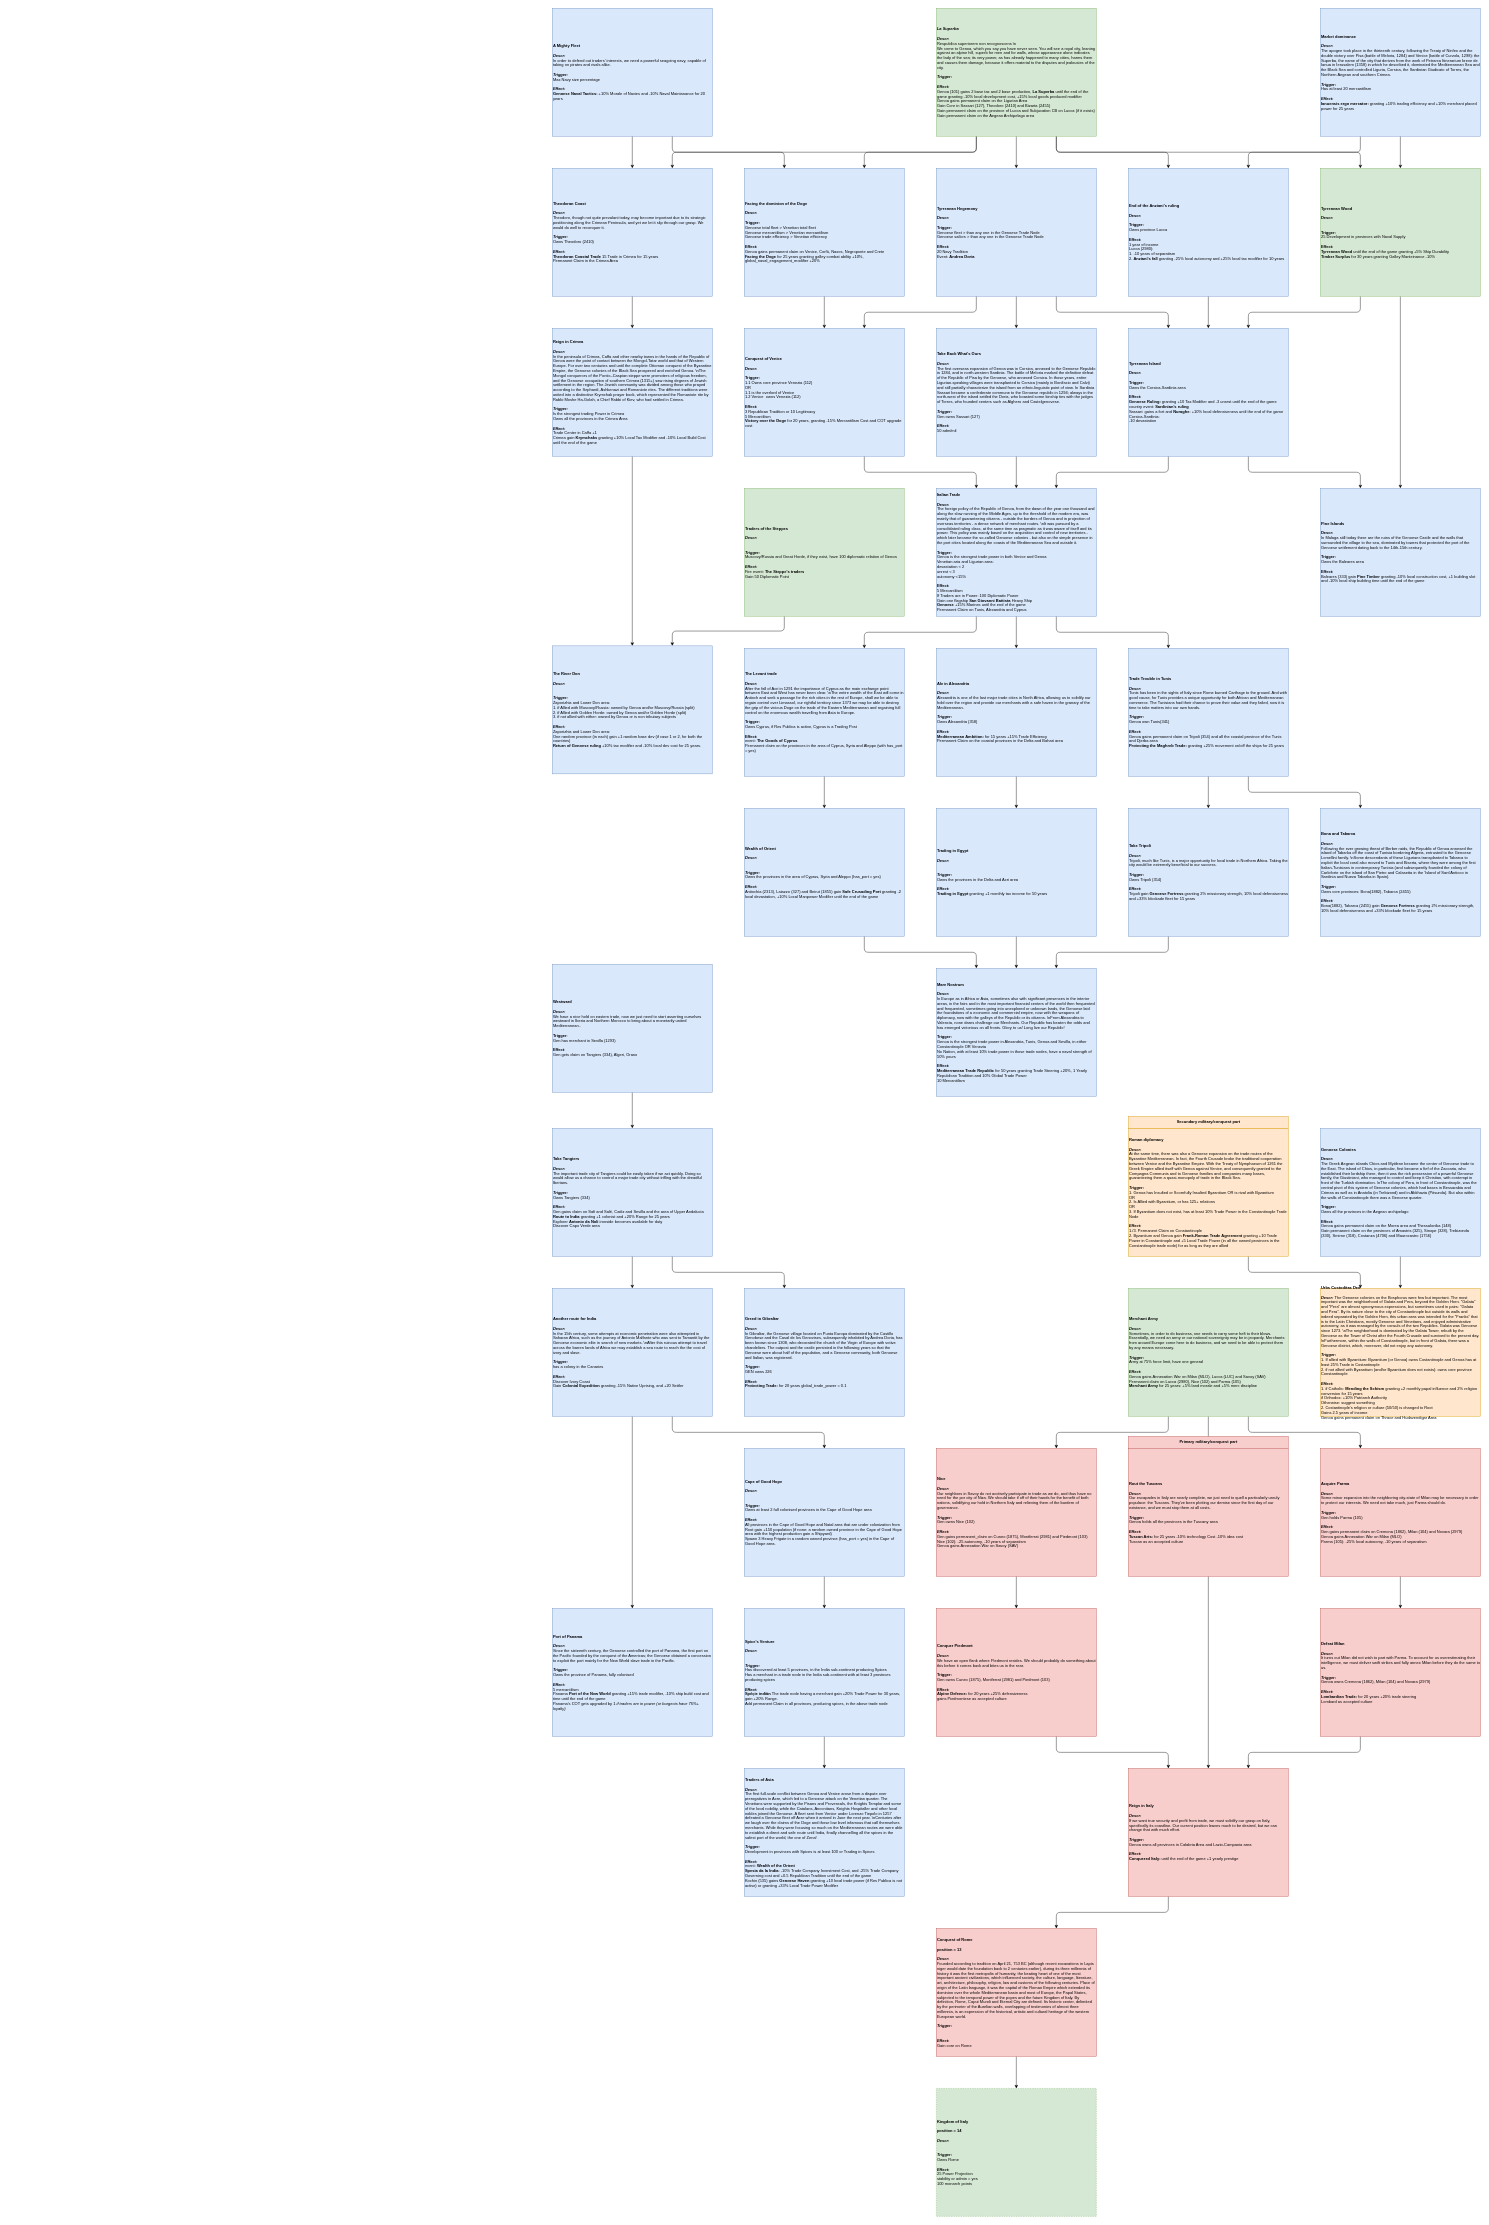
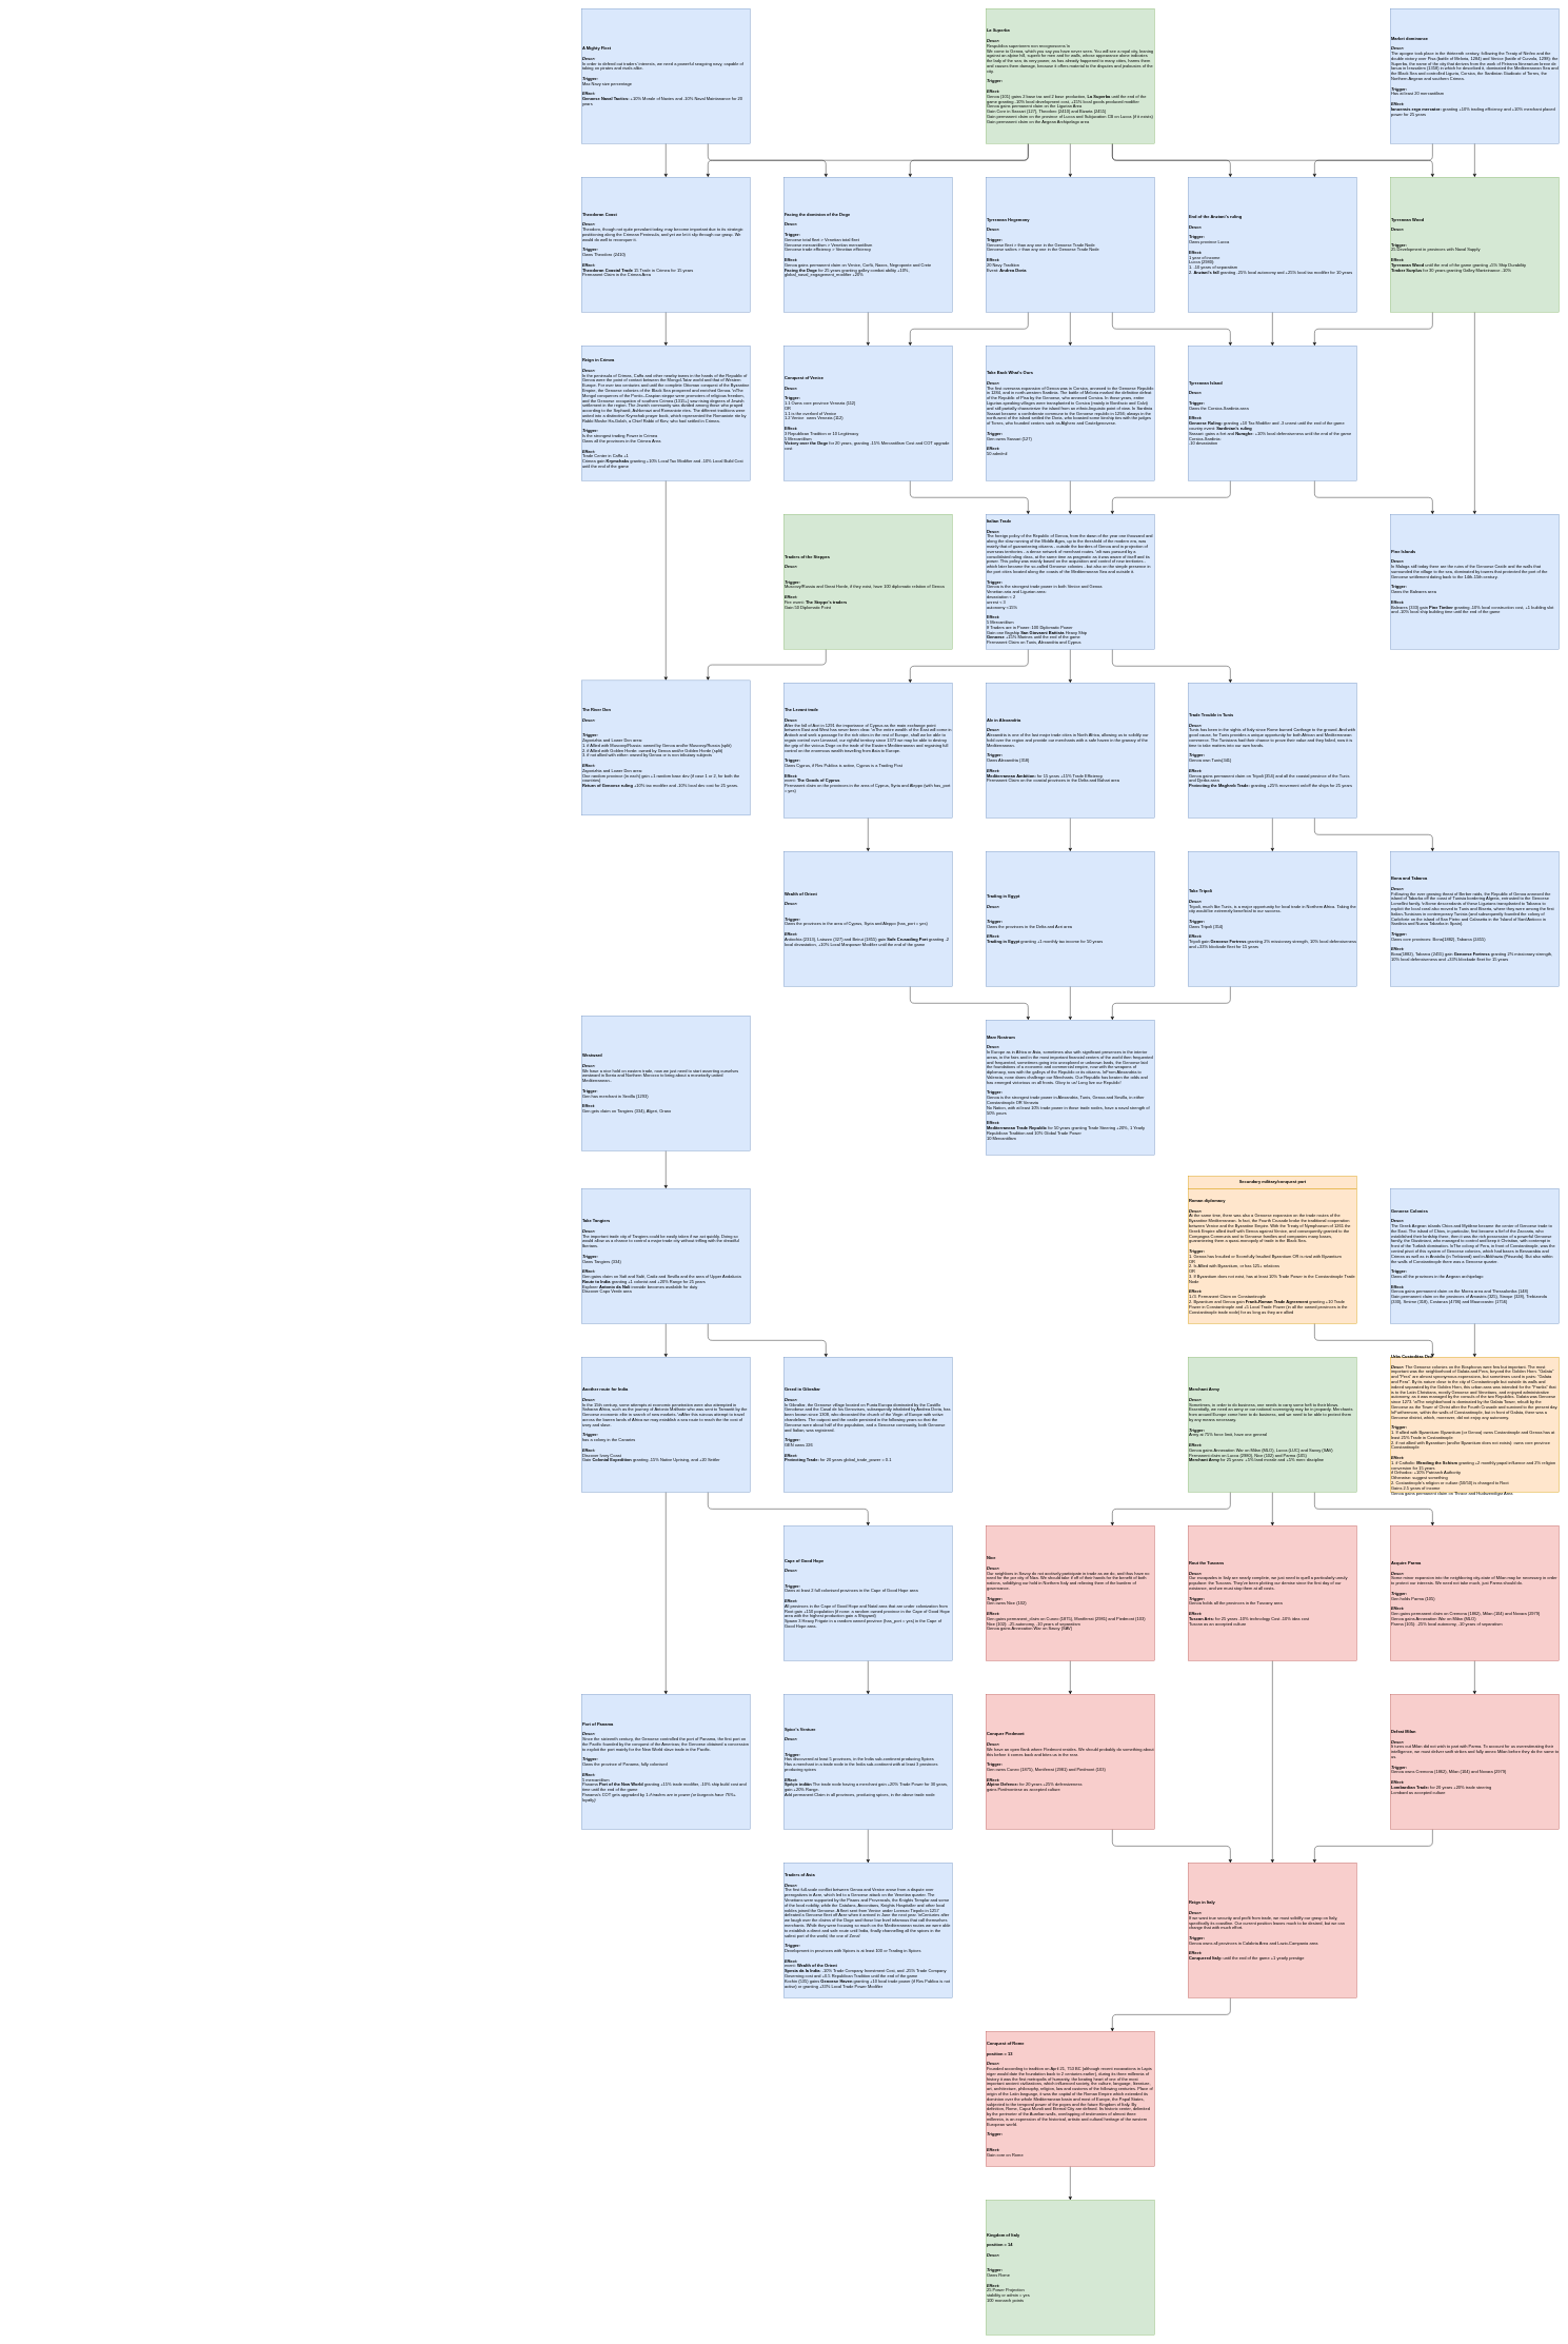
- <mxCell id="90" value="Primary military/conquest part" style="text;html=1;fontSize=10;fontStyle=1;align=center;fillColor=#f8cecc;strokeColor=#b85450;" parent="1" vertex="1"><mxGeometry x="2820" y="3590" width="400" height="30" as="geometry" /></mxCell>
- <mxCell id="94" value="&lt;div style=&quot;font-size: 10px;&quot;&gt;&lt;div style=&quot;font-size: 10px;&quot;&gt;&lt;b style=&quot;font-size: 10px;&quot;&gt;Kingdom of Italy&lt;/b&gt;&lt;br style=&quot;font-size: 10px;&quot;&gt;&lt;/div&gt;&lt;div style=&quot;font-size: 10px;&quot;&gt;&lt;br style=&quot;font-size: 10px;&quot;&gt;&lt;/div&gt;&lt;div style=&quot;font-size: 10px;&quot;&gt;&lt;b style=&quot;font-size: 10px;&quot;&gt;position = 14&lt;/b&gt;&lt;/div&gt;&lt;div style=&quot;font-size: 10px;&quot;&gt;&lt;br style=&quot;font-size: 10px;&quot;&gt;&lt;/div&gt;&lt;div align=&quot;left&quot; style=&quot;font-size: 10px;&quot;&gt;&lt;i style=&quot;font-size: 10px;&quot;&gt;&lt;b style=&quot;font-size: 10px;&quot;&gt;Descr:&lt;/b&gt;&lt;/i&gt;&lt;/div&gt;&lt;div align=&quot;left&quot; style=&quot;font-size: 10px;&quot;&gt;&lt;div align=&quot;left&quot; style=&quot;font-size: 10px;&quot;&gt;&lt;br style=&quot;font-size: 10px;&quot;&gt;&lt;/div&gt;&lt;/div&gt;&lt;div align=&quot;left&quot; style=&quot;font-size: 10px;&quot;&gt;&lt;br style=&quot;font-size: 10px;&quot;&gt;&lt;/div&gt;&lt;div align=&quot;left&quot; style=&quot;font-size: 10px;&quot;&gt;&lt;b style=&quot;font-size: 10px;&quot;&gt;&lt;i style=&quot;font-size: 10px;&quot;&gt;Trigger:&lt;/i&gt;&lt;/b&gt;&lt;/div&gt;&lt;span style=&quot;font-size: 10px;&quot;&gt;Owns Rome&lt;/span&gt;&lt;br style=&quot;font-size: 10px;&quot;&gt;&lt;div align=&quot;left&quot; style=&quot;font-size: 10px;&quot;&gt;&lt;br style=&quot;font-size: 10px;&quot;&gt;&lt;/div&gt;&lt;div align=&quot;left&quot; style=&quot;font-size: 10px;&quot;&gt;&lt;b style=&quot;font-size: 10px;&quot;&gt;&lt;i style=&quot;font-size: 10px;&quot;&gt;Effect:&lt;/i&gt;&lt;/b&gt;&lt;/div&gt;&lt;div style=&quot;font-size: 10px;&quot;&gt;25 Power Projection&lt;br style=&quot;font-size: 10px;&quot;&gt;&lt;/div&gt;&lt;div style=&quot;font-size: 10px;&quot;&gt;stability or admin = yes&amp;nbsp;&lt;/div&gt;&lt;div style=&quot;font-size: 10px;&quot;&gt;100 monarch points&lt;/div&gt;&lt;/div&gt;" style="rounded=0;whiteSpace=wrap;html=1;fillColor=#d5e8d4;strokeColor=#82b366;fontSize=10;align=left;dashed=1;" parent="1" vertex="1"><mxGeometry x="2340" y="5220" width="400" height="320" as="geometry" /></mxCell>
+ <mxCell id="94" value="&lt;div style=&quot;font-size: 10px;&quot;&gt;&lt;div style=&quot;font-size: 10px;&quot;&gt;&lt;b style=&quot;font-size: 10px;&quot;&gt;Kingdom of Italy&lt;/b&gt;&lt;br style=&quot;font-size: 10px;&quot;&gt;&lt;/div&gt;&lt;div style=&quot;font-size: 10px;&quot;&gt;&lt;br style=&quot;font-size: 10px;&quot;&gt;&lt;/div&gt;&lt;div style=&quot;font-size: 10px;&quot;&gt;&lt;b style=&quot;font-size: 10px;&quot;&gt;position = 14&lt;/b&gt;&lt;/div&gt;&lt;div style=&quot;font-size: 10px;&quot;&gt;&lt;br style=&quot;font-size: 10px;&quot;&gt;&lt;/div&gt;&lt;div align=&quot;left&quot; style=&quot;font-size: 10px;&quot;&gt;&lt;i style=&quot;font-size: 10px;&quot;&gt;&lt;b style=&quot;font-size: 10px;&quot;&gt;Descr:&lt;/b&gt;&lt;/i&gt;&lt;/div&gt;&lt;div align=&quot;left&quot; style=&quot;font-size: 10px;&quot;&gt;&lt;div align=&quot;left&quot; style=&quot;font-size: 10px;&quot;&gt;&lt;br style=&quot;font-size: 10px;&quot;&gt;&lt;/div&gt;&lt;/div&gt;&lt;div align=&quot;left&quot; style=&quot;font-size: 10px;&quot;&gt;&lt;br style=&quot;font-size: 10px;&quot;&gt;&lt;/div&gt;&lt;div align=&quot;left&quot; style=&quot;font-size: 10px;&quot;&gt;&lt;b style=&quot;font-size: 10px;&quot;&gt;&lt;i style=&quot;font-size: 10px;&quot;&gt;Trigger:&lt;/i&gt;&lt;/b&gt;&lt;/div&gt;&lt;span style=&quot;font-size: 10px;&quot;&gt;Owns Rome&lt;/span&gt;&lt;br style=&quot;font-size: 10px;&quot;&gt;&lt;div align=&quot;left&quot; style=&quot;font-size: 10px;&quot;&gt;&lt;br style=&quot;font-size: 10px;&quot;&gt;&lt;/div&gt;&lt;div align=&quot;left&quot; style=&quot;font-size: 10px;&quot;&gt;&lt;b style=&quot;font-size: 10px;&quot;&gt;&lt;i style=&quot;font-size: 10px;&quot;&gt;Effect:&lt;/i&gt;&lt;/b&gt;&lt;/div&gt;&lt;div style=&quot;font-size: 10px;&quot;&gt;25 Power Projection&lt;br style=&quot;font-size: 10px;&quot;&gt;&lt;/div&gt;&lt;div style=&quot;font-size: 10px;&quot;&gt;stability or admin = yes&amp;nbsp;&lt;/div&gt;&lt;div style=&quot;font-size: 10px;&quot;&gt;100 monarch points&lt;/div&gt;&lt;/div&gt;" style="rounded=0;whiteSpace=wrap;html=1;fillColor=#d5e8d4;strokeColor=#82b366;fontSize=10;align=left;" parent="1" vertex="1"><mxGeometry x="2340" y="5220" width="400" height="320" as="geometry" /></mxCell>
